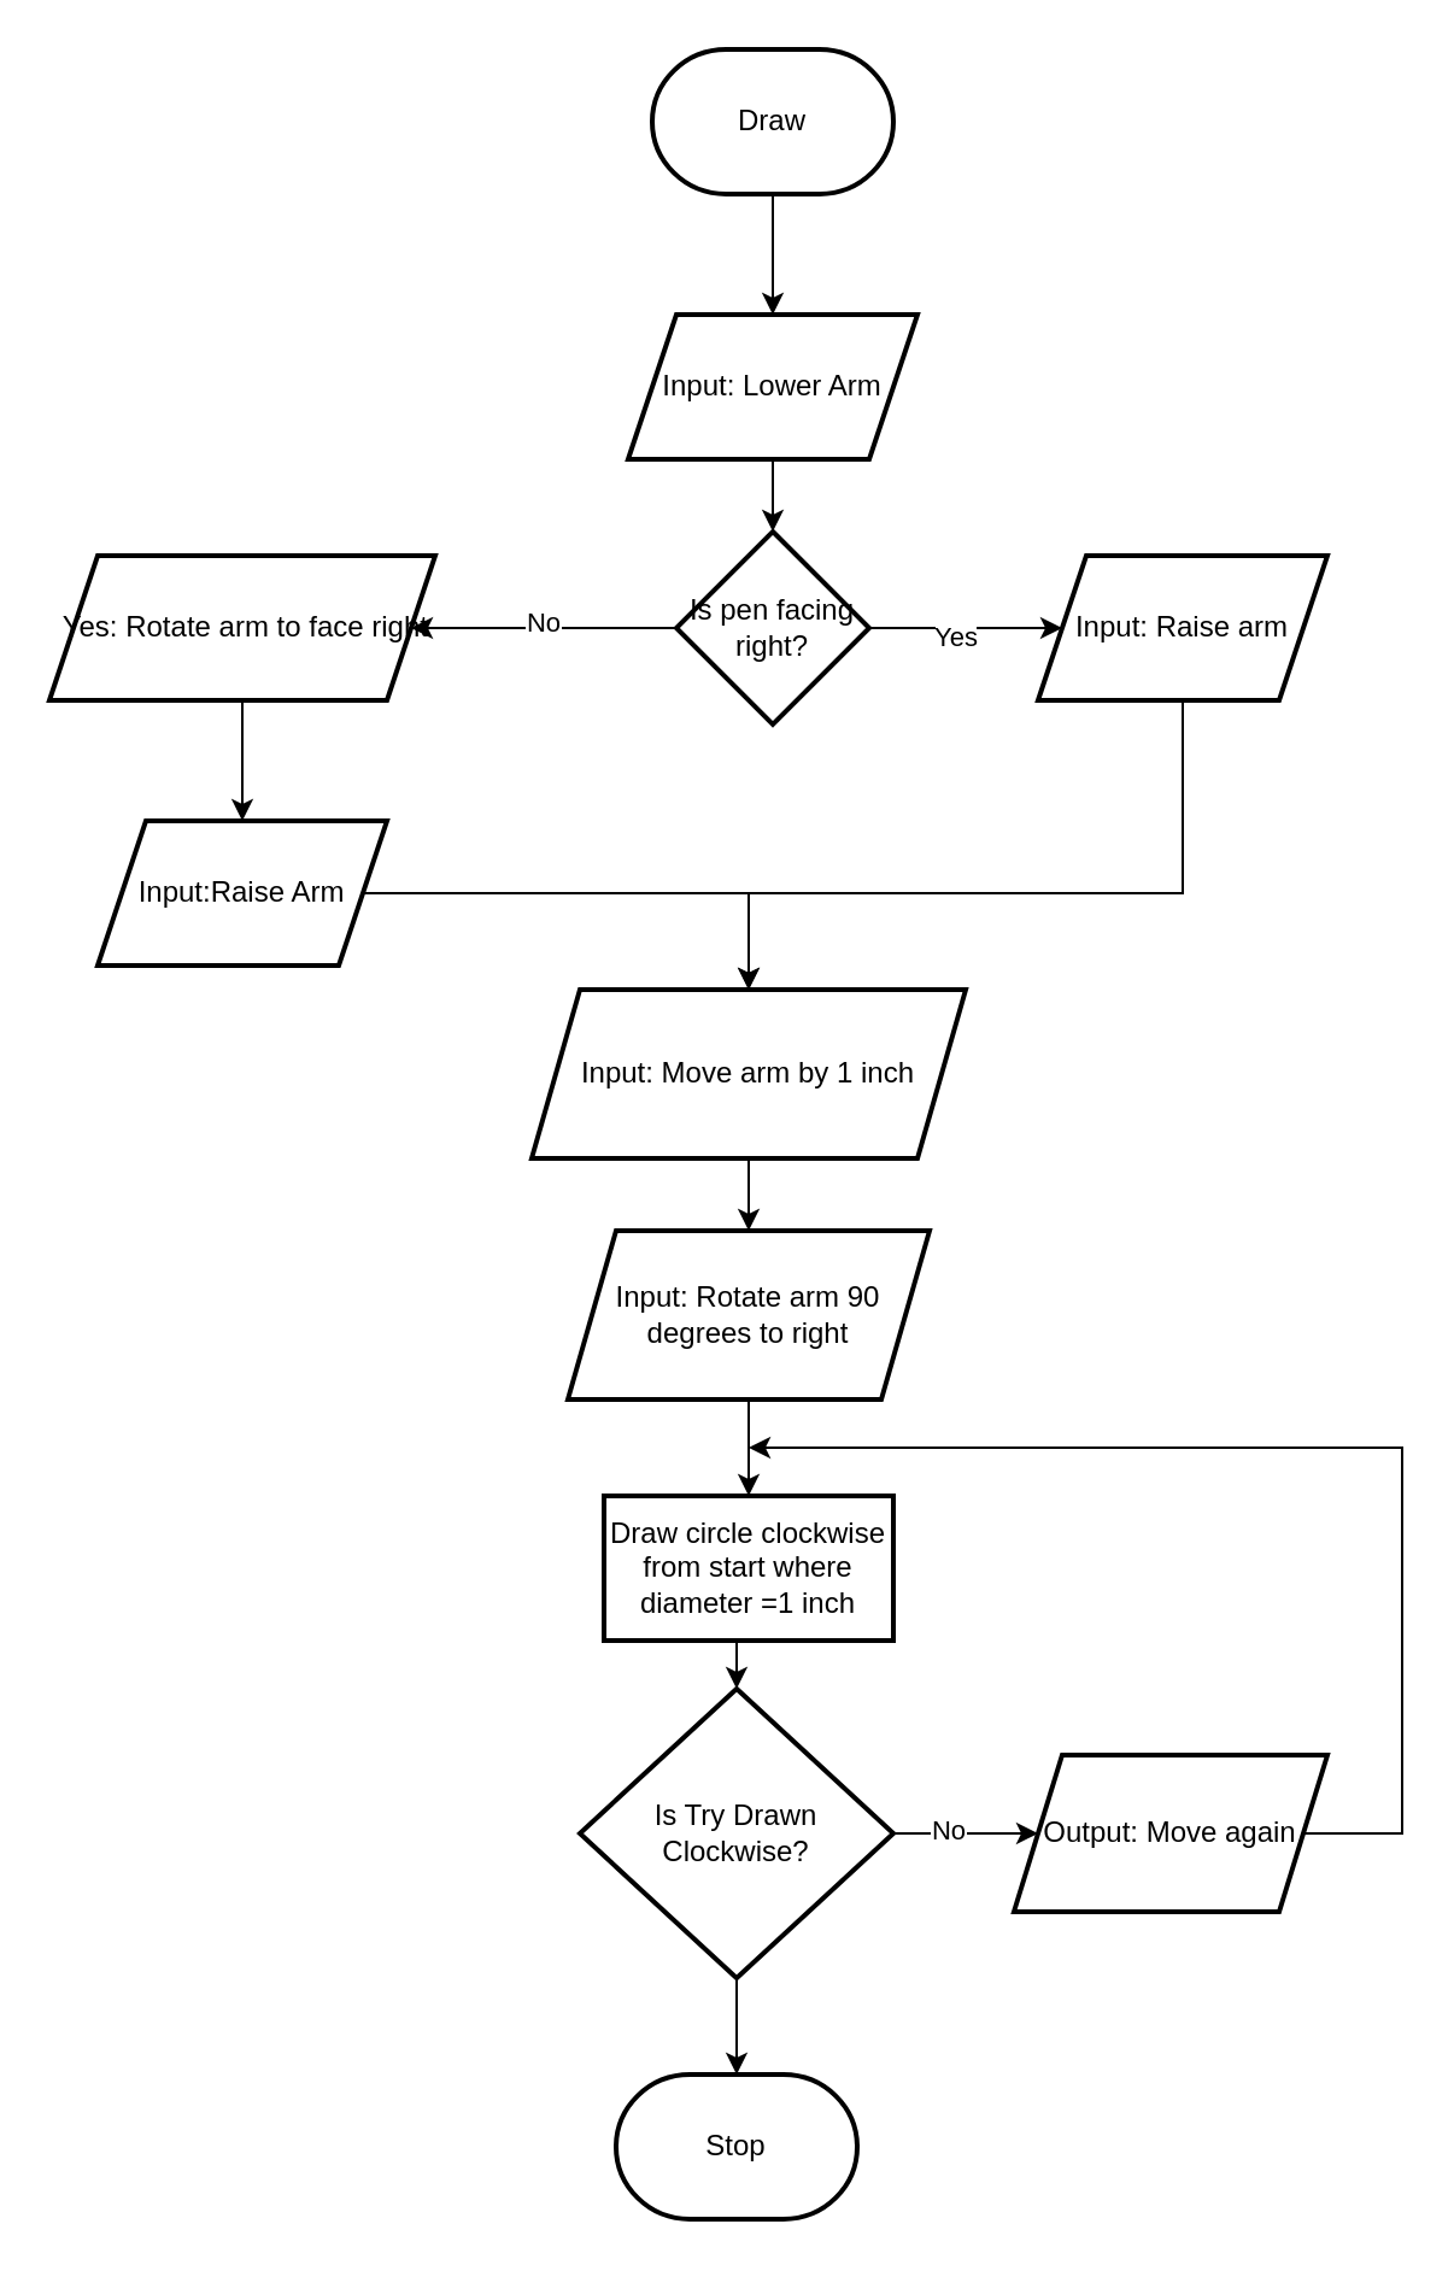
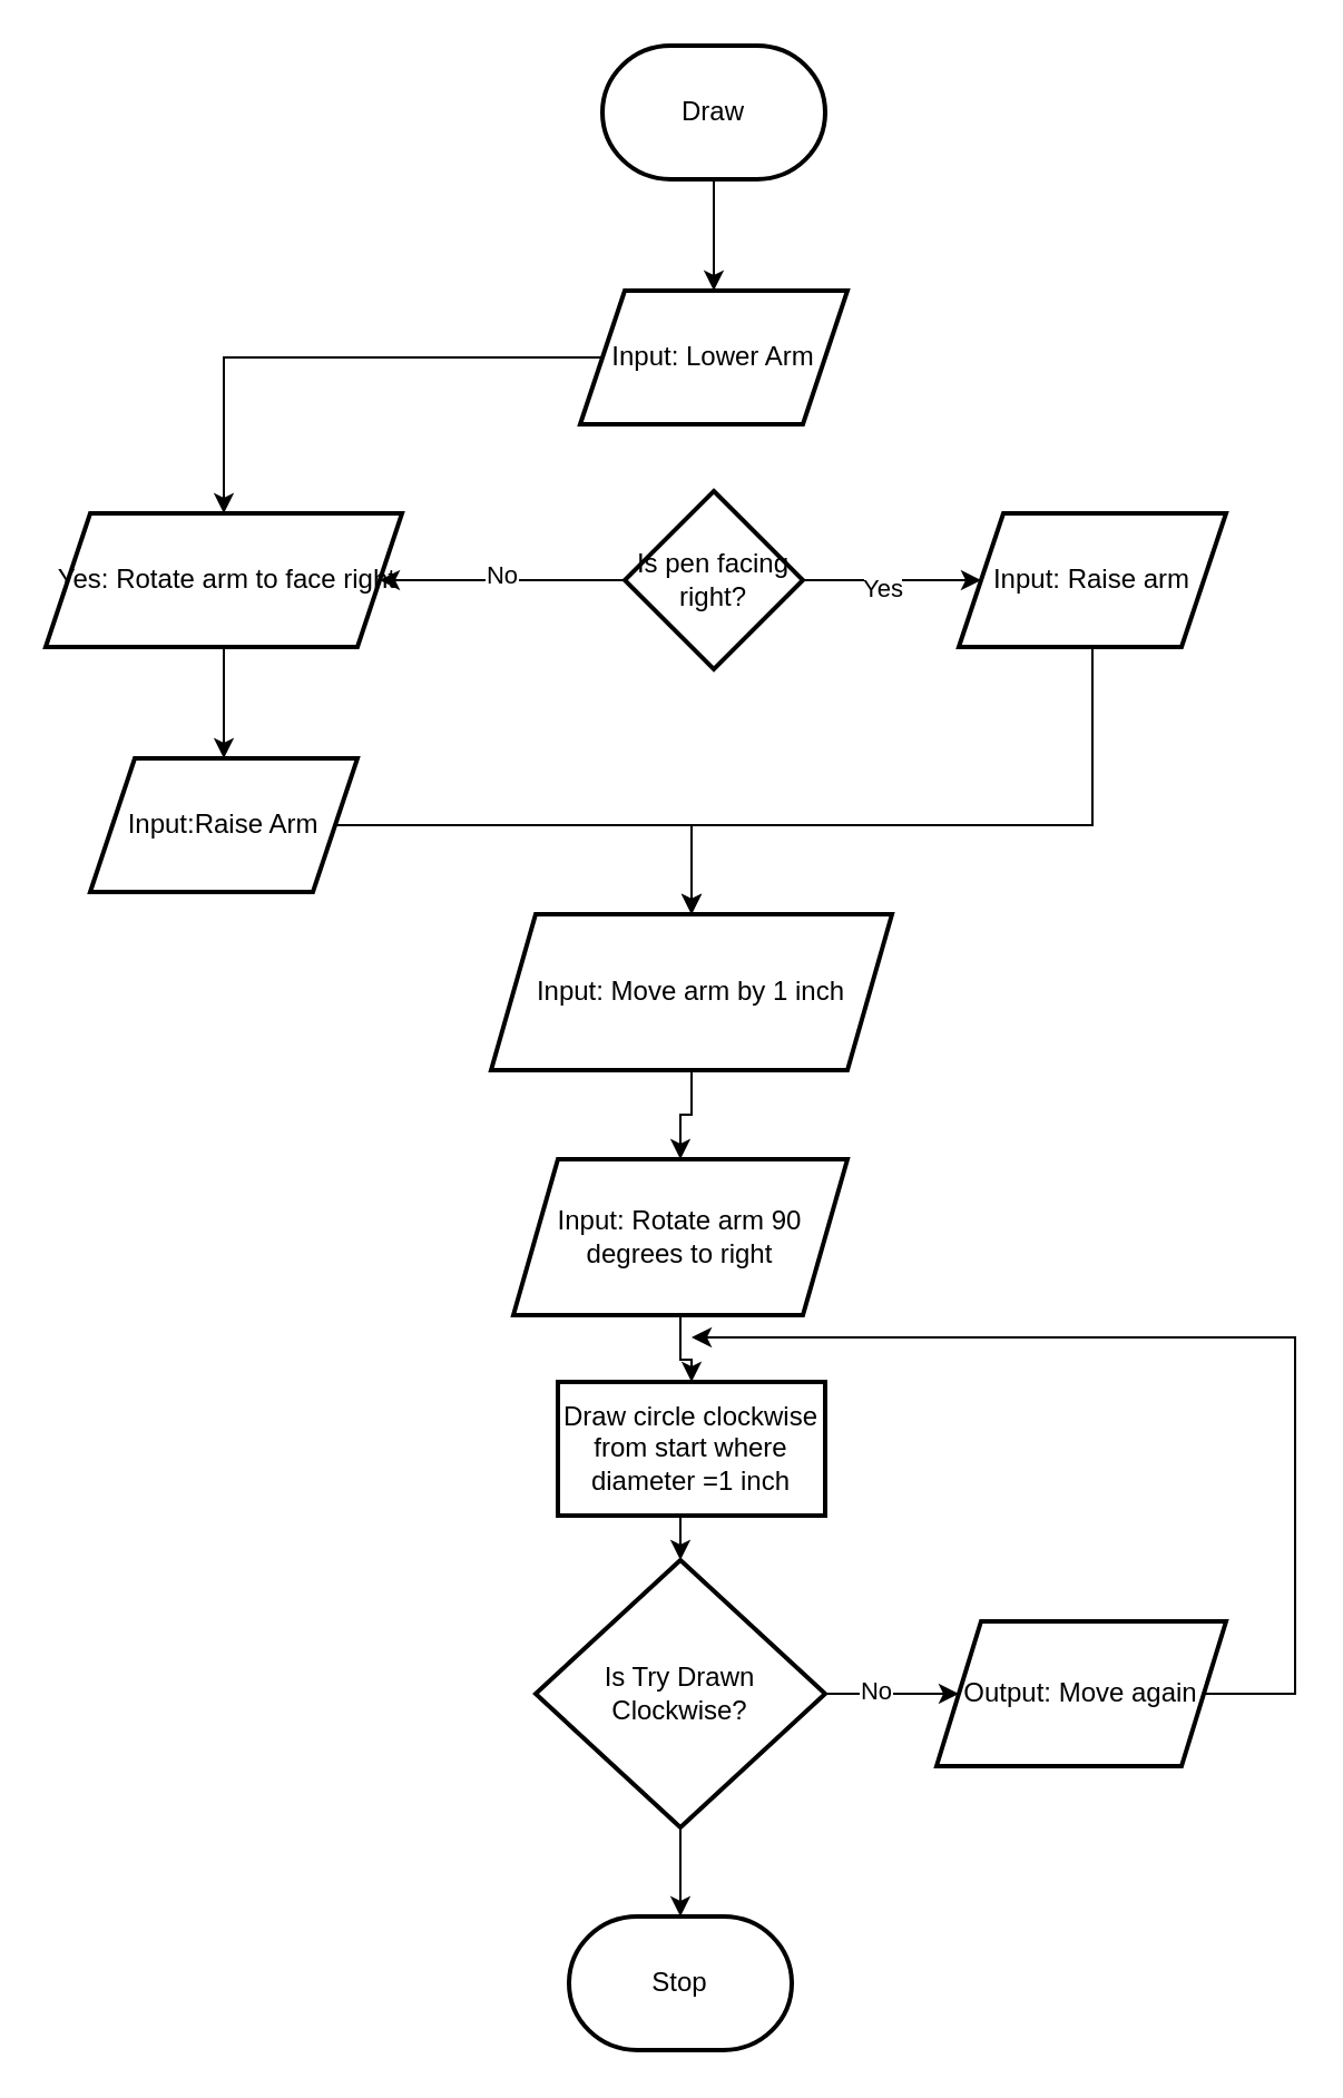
- <mxCell id="4" value="" style="edgeStyle=orthogonalEdgeStyle;rounded=0;orthogonalLoop=1;jettySize=auto;html=1;entryX=0.5;entryY=0;entryDx=0;entryDy=0;" edge="1" parent="1" source="5" target="10"><mxGeometry relative="1" as="geometry"><mxPoint x="310" y="230" as="targetPoint" /></mxGeometry></mxCell>
+ <mxCell id="4" value="" style="edgeStyle=orthogonalEdgeStyle;rounded=0;orthogonalLoop=1;jettySize=auto;html=1;" edge="1" parent="1" source="5" target="20"><mxGeometry relative="1" as="geometry"><mxPoint x="310" y="230" as="targetPoint" /></mxGeometry></mxCell>
- <mxCell id="14" value="Input: Rotate arm 90 degrees to right" style="shape=parallelogram;perimeter=parallelogramPerimeter;whiteSpace=wrap;html=1;fixedSize=1;strokeWidth=2;" vertex="1" parent="1"><mxGeometry x="235" y="510" width="150" height="70" as="geometry" /></mxCell>
+ <mxCell id="14" value="Input: Rotate arm 90 degrees to right" style="shape=parallelogram;perimeter=parallelogramPerimeter;whiteSpace=wrap;html=1;fixedSize=1;strokeWidth=2;" vertex="1" parent="1"><mxGeometry x="230" y="520" width="150" height="70" as="geometry" /></mxCell>
